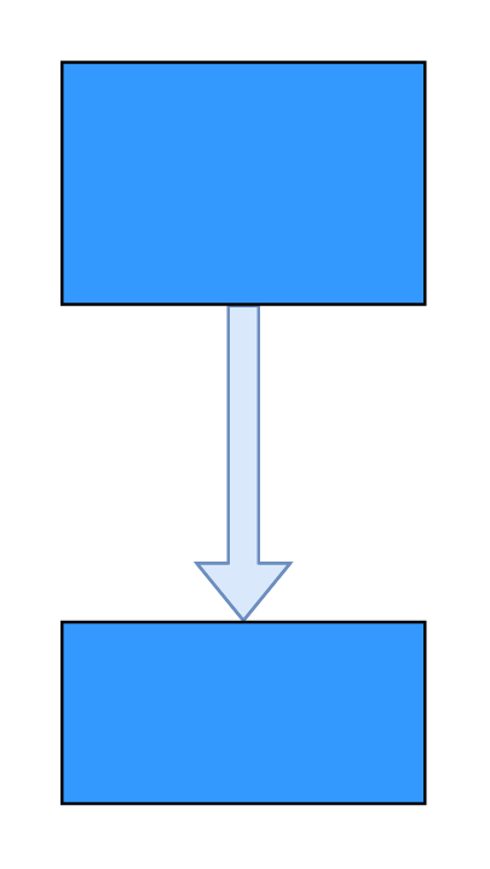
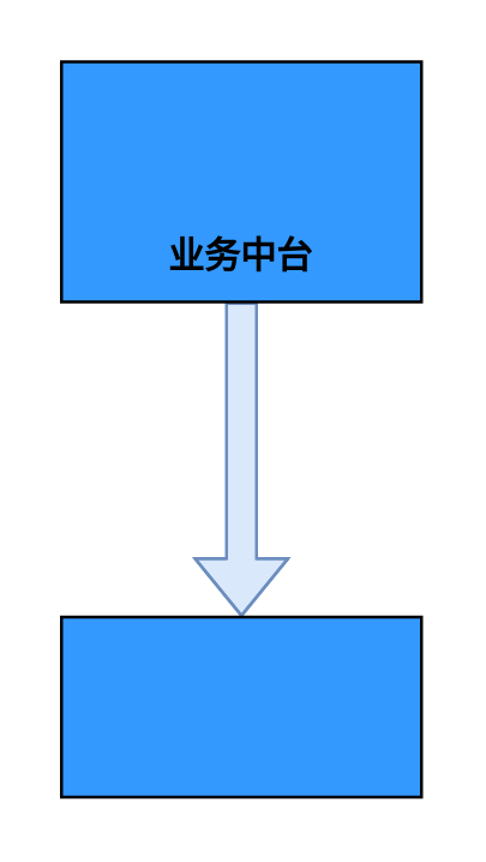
+ <mxCell id="5" value="&lt;b&gt;业务中台&lt;/b&gt;" style="text;html=1;strokeColor=none;fillColor=none;align=center;verticalAlign=middle;whiteSpace=wrap;rounded=0;" vertex="1" parent="1"><mxGeometry x="50" y="70" width="60" height="30" as="geometry" /></mxCell>
